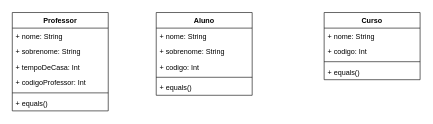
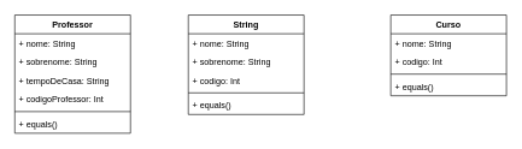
- <mxCell id="2" value="Aluno" style="swimlane;fontStyle=1;align=center;verticalAlign=top;childLayout=stackLayout;horizontal=1;startSize=26;horizontalStack=0;resizeParent=1;resizeParentMax=0;resizeLast=0;collapsible=1;marginBottom=0;" parent="1" vertex="1"><mxGeometry x="260" y="20" width="160" height="138" as="geometry" /></mxCell>
+ <mxCell id="2" value="String" style="swimlane;fontStyle=1;align=center;verticalAlign=top;childLayout=stackLayout;horizontal=1;startSize=26;horizontalStack=0;resizeParent=1;resizeParentMax=0;resizeLast=0;collapsible=1;marginBottom=0;" parent="1" vertex="1"><mxGeometry x="260" y="20" width="160" height="138" as="geometry" /></mxCell>
- <mxCell id="16" value="+ tempoDeCasa: Int" style="text;strokeColor=none;fillColor=none;align=left;verticalAlign=top;spacingLeft=4;spacingRight=4;overflow=hidden;rotatable=0;points=[[0,0.5],[1,0.5]];portConstraint=eastwest;" vertex="1" parent="13"><mxGeometry y="78" width="160" height="26" as="geometry" /></mxCell>
+ <mxCell id="16" value="+ tempoDeCasa: String" style="text;strokeColor=none;fillColor=none;align=left;verticalAlign=top;spacingLeft=4;spacingRight=4;overflow=hidden;rotatable=0;points=[[0,0.5],[1,0.5]];portConstraint=eastwest;" vertex="1" parent="13"><mxGeometry y="78" width="160" height="26" as="geometry" /></mxCell>
